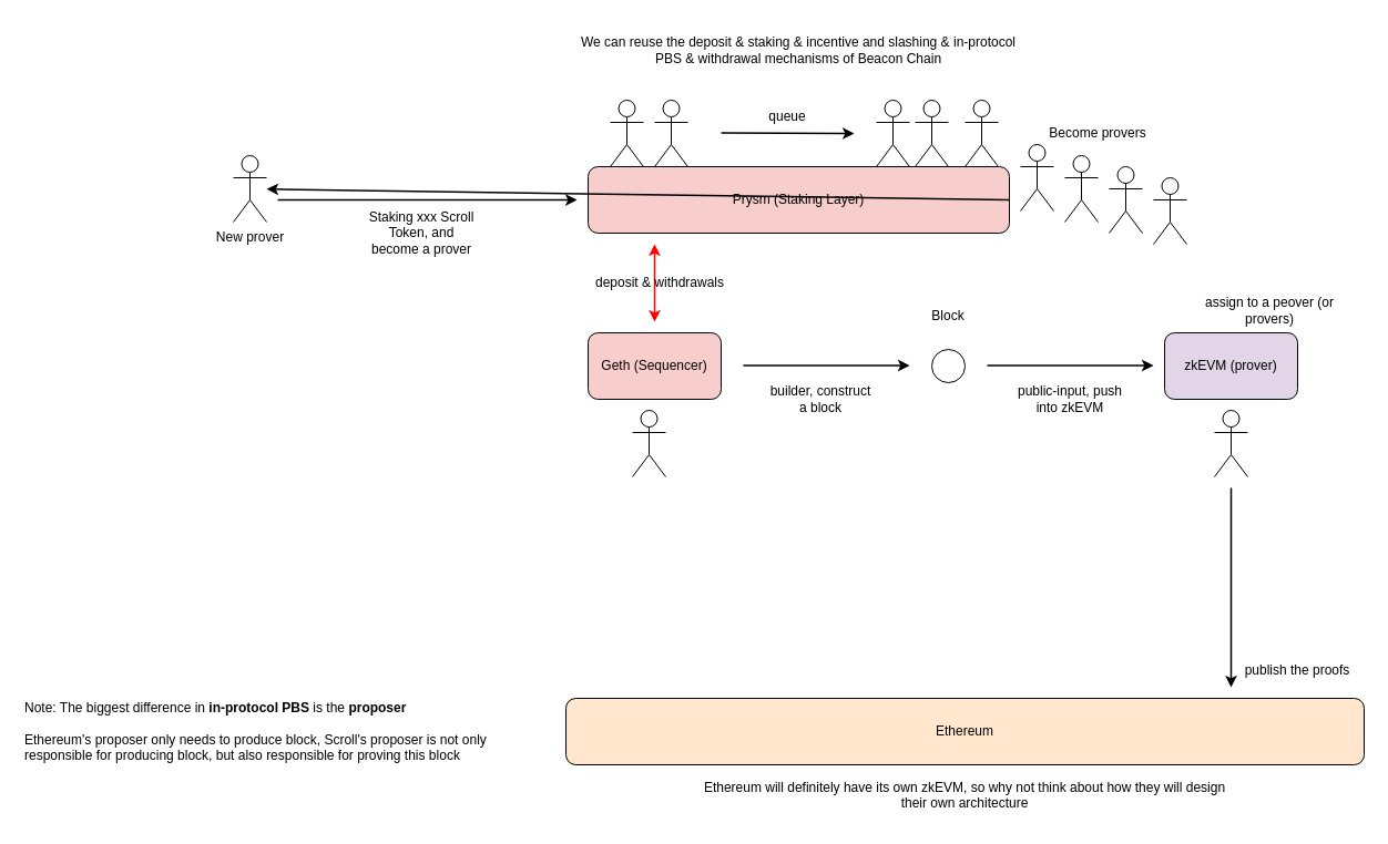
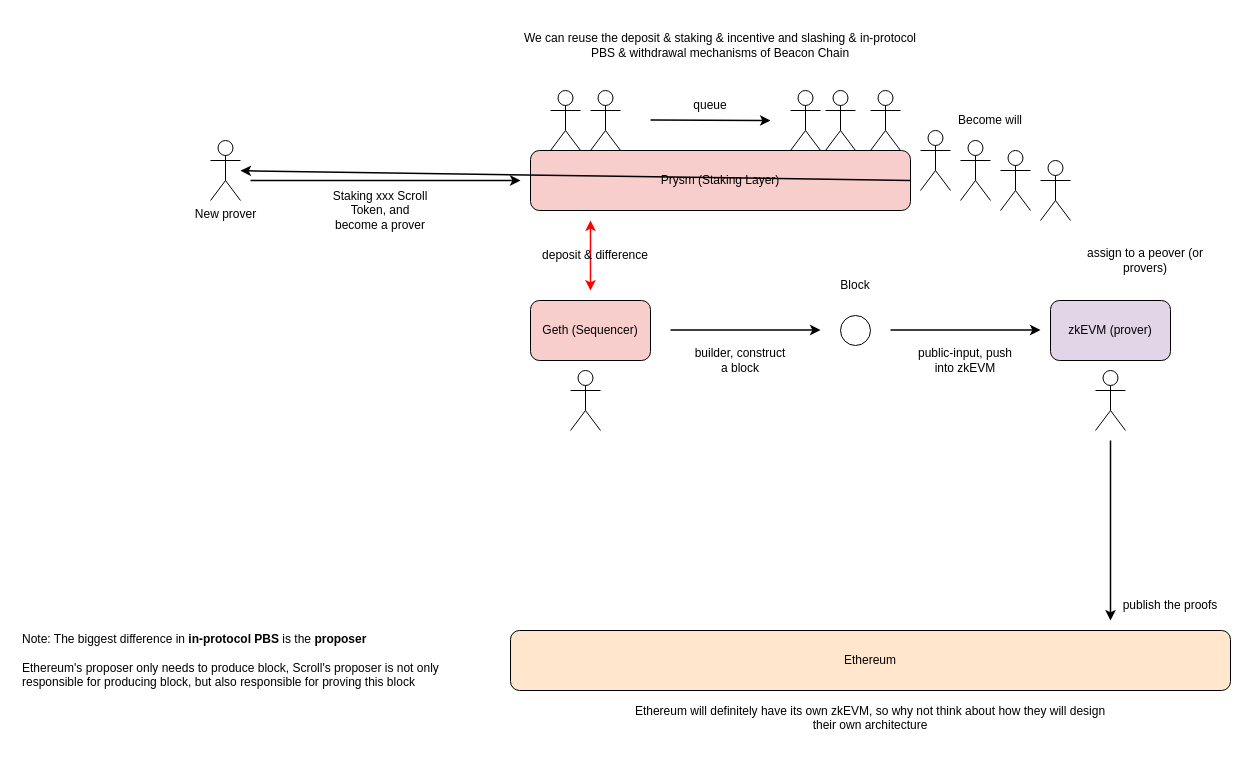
- <mxCell id="29" value="Become provers" style="text;html=1;strokeColor=none;fillColor=none;align=center;verticalAlign=middle;whiteSpace=wrap;rounded=0;" parent="1" vertex="1"><mxGeometry x="940" y="100" width="100" height="40" as="geometry" /></mxCell>
+ <mxCell id="29" value="Become will" style="text;html=1;strokeColor=none;fillColor=none;align=center;verticalAlign=middle;whiteSpace=wrap;rounded=0;" parent="1" vertex="1"><mxGeometry x="940" y="100" width="100" height="40" as="geometry" /></mxCell>
- <mxCell id="33" value="deposit &amp;amp; withdrawals" style="text;html=1;strokeColor=none;fillColor=none;align=center;verticalAlign=middle;whiteSpace=wrap;rounded=0;" parent="1" vertex="1"><mxGeometry x="530" y="240" width="130" height="30" as="geometry" /></mxCell>
+ <mxCell id="33" value="deposit &amp;amp; difference" style="text;html=1;strokeColor=none;fillColor=none;align=center;verticalAlign=middle;whiteSpace=wrap;rounded=0;" parent="1" vertex="1"><mxGeometry x="530" y="240" width="130" height="30" as="geometry" /></mxCell>
- <mxCell id="37" value="assign to a peover (or provers)" style="text;html=1;strokeColor=none;fillColor=none;align=center;verticalAlign=middle;whiteSpace=wrap;rounded=0;" vertex="1" parent="1"><mxGeometry x="1070" y="260" width="150" height="40" as="geometry" /></mxCell>
+ <mxCell id="37" value="assign to a peover (or provers)" style="text;html=1;strokeColor=none;fillColor=none;align=center;verticalAlign=middle;whiteSpace=wrap;rounded=0;" vertex="1" parent="1"><mxGeometry x="1070" y="240" width="150" height="40" as="geometry" /></mxCell>
